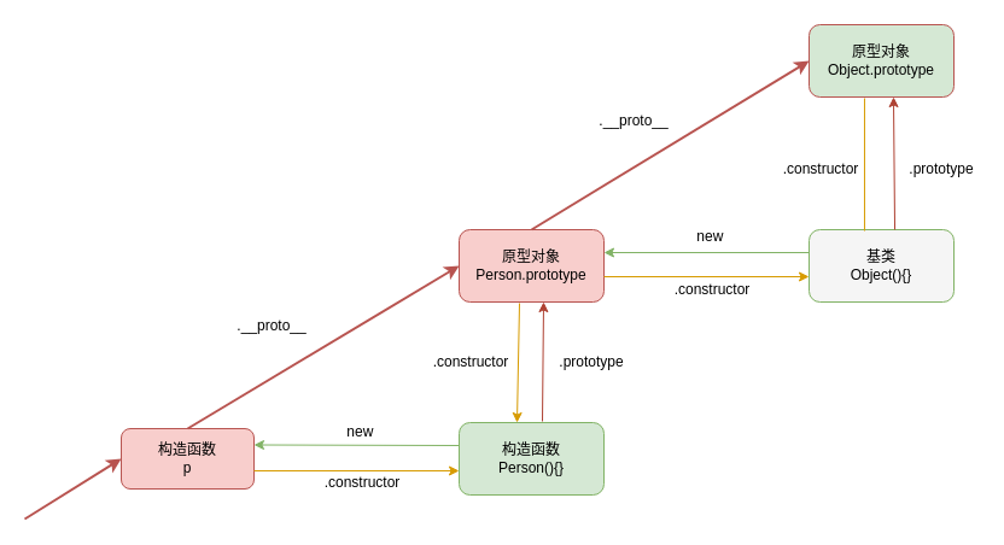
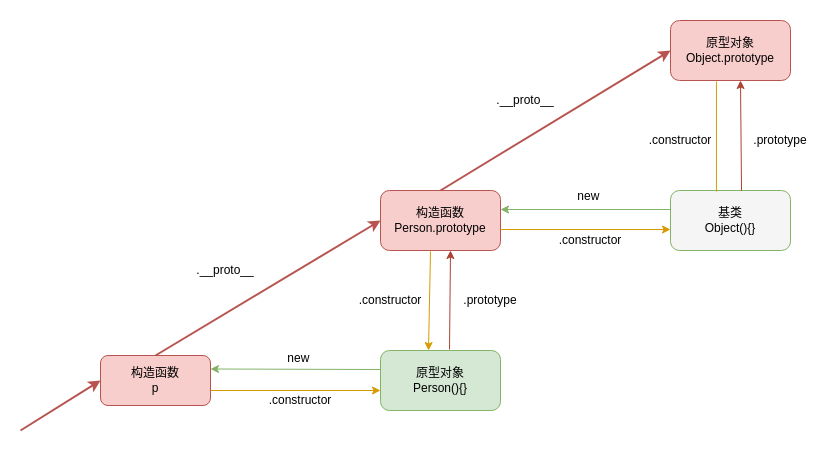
- <mxCell id="13" value="原型对象&lt;br&gt;Object.prototype" style="rounded=1;whiteSpace=wrap;html=1;fillColor=#d5e8d4;strokeColor=#b85450;" parent="1" vertex="1"><mxGeometry x="670" y="20" width="120" height="60" as="geometry" /></mxCell>
+ <mxCell id="13" value="原型对象&lt;br&gt;Object.prototype" style="rounded=1;whiteSpace=wrap;html=1;fillColor=#f8cecc;strokeColor=#b85450;" parent="1" vertex="1"><mxGeometry x="670" y="20" width="120" height="60" as="geometry" /></mxCell>
- <mxCell id="2" value="原型对象&lt;br&gt;Person.prototype" style="rounded=1;whiteSpace=wrap;html=1;fillColor=#f8cecc;strokeColor=#b85450;" parent="1" vertex="1"><mxGeometry x="380" y="190" width="120" height="60" as="geometry" /></mxCell>
+ <mxCell id="2" value="构造函数&lt;br&gt;Person.prototype" style="rounded=1;whiteSpace=wrap;html=1;fillColor=#f8cecc;strokeColor=#b85450;" parent="1" vertex="1"><mxGeometry x="380" y="190" width="120" height="60" as="geometry" /></mxCell>
- <mxCell id="3" value="构造函数&lt;br&gt;Person(){}" style="rounded=1;whiteSpace=wrap;html=1;fillColor=#d5e8d4;strokeColor=#82b366;" parent="1" vertex="1"><mxGeometry x="380" y="350" width="120" height="60" as="geometry" /></mxCell>
+ <mxCell id="3" value="原型对象&lt;br&gt;Person(){}" style="rounded=1;whiteSpace=wrap;html=1;fillColor=#d5e8d4;strokeColor=#82b366;" parent="1" vertex="1"><mxGeometry x="380" y="350" width="120" height="60" as="geometry" /></mxCell>
